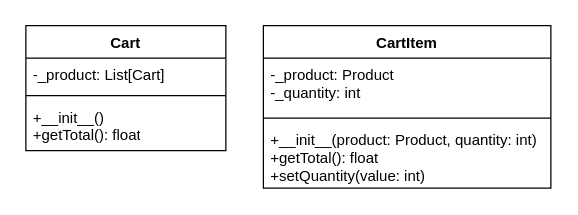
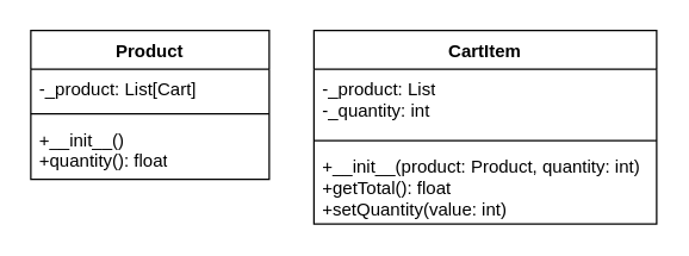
- <mxCell id="2" value="Cart" style="swimlane;fontStyle=1;align=center;verticalAlign=top;childLayout=stackLayout;horizontal=1;startSize=26;horizontalStack=0;resizeParent=1;resizeParentMax=0;resizeLast=0;collapsible=1;marginBottom=0;whiteSpace=wrap;html=1;" vertex="1" parent="1"><mxGeometry x="20" y="20" width="160" height="100" as="geometry" /></mxCell>
+ <mxCell id="2" value="Product" style="swimlane;fontStyle=1;align=center;verticalAlign=top;childLayout=stackLayout;horizontal=1;startSize=26;horizontalStack=0;resizeParent=1;resizeParentMax=0;resizeLast=0;collapsible=1;marginBottom=0;whiteSpace=wrap;html=1;" vertex="1" parent="1"><mxGeometry x="20" y="20" width="160" height="100" as="geometry" /></mxCell>
- <mxCell id="7" value="-_product: Product&lt;div&gt;-_quantity: int&lt;/div&gt;" style="text;strokeColor=none;fillColor=none;align=left;verticalAlign=top;spacingLeft=4;spacingRight=4;overflow=hidden;rotatable=0;points=[[0,0.5],[1,0.5]];portConstraint=eastwest;whiteSpace=wrap;html=1;" vertex="1" parent="6"><mxGeometry y="26" width="230" height="44" as="geometry" /></mxCell>
+ <mxCell id="7" value="-_product: List&lt;div&gt;-_quantity: int&lt;/div&gt;" style="text;strokeColor=none;fillColor=none;align=left;verticalAlign=top;spacingLeft=4;spacingRight=4;overflow=hidden;rotatable=0;points=[[0,0.5],[1,0.5]];portConstraint=eastwest;whiteSpace=wrap;html=1;" vertex="1" parent="6"><mxGeometry y="26" width="230" height="44" as="geometry" /></mxCell>
- <mxCell id="5" value="&lt;div&gt;+__init__()&lt;/div&gt;&lt;div&gt;+getTotal(): float&lt;/div&gt;" style="text;strokeColor=none;fillColor=none;align=left;verticalAlign=top;spacingLeft=4;spacingRight=4;overflow=hidden;rotatable=0;points=[[0,0.5],[1,0.5]];portConstraint=eastwest;whiteSpace=wrap;html=1;" vertex="1" parent="2"><mxGeometry y="60" width="160" height="40" as="geometry" /></mxCell>
+ <mxCell id="5" value="&lt;div&gt;+__init__()&lt;/div&gt;&lt;div&gt;+quantity(): float&lt;/div&gt;" style="text;strokeColor=none;fillColor=none;align=left;verticalAlign=top;spacingLeft=4;spacingRight=4;overflow=hidden;rotatable=0;points=[[0,0.5],[1,0.5]];portConstraint=eastwest;whiteSpace=wrap;html=1;" vertex="1" parent="2"><mxGeometry y="60" width="160" height="40" as="geometry" /></mxCell>
